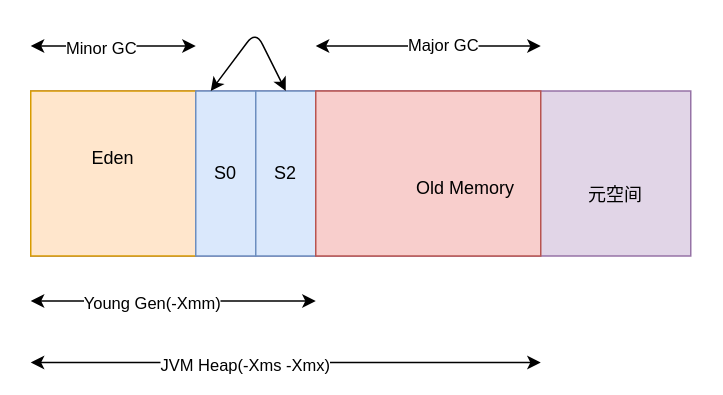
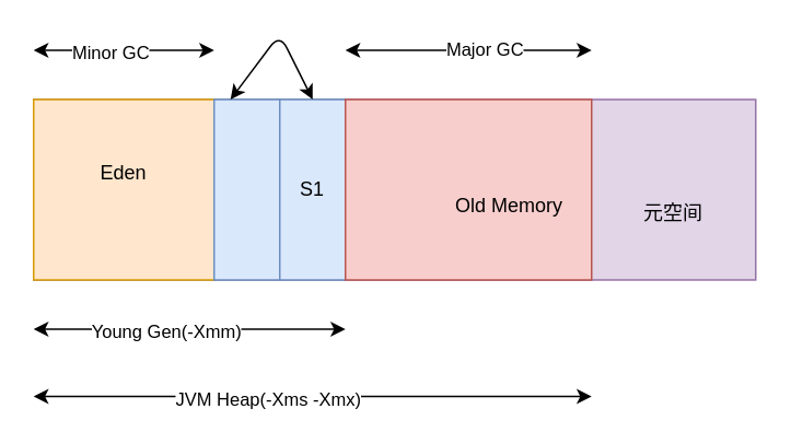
- <mxCell id="7" value="S0" style="text;html=1;strokeColor=none;fillColor=none;align=center;verticalAlign=middle;whiteSpace=wrap;rounded=0;" vertex="1" parent="1"><mxGeometry x="130" y="105" width="40" height="20" as="geometry" /></mxCell>
- <mxCell id="8" value="S2" style="text;html=1;strokeColor=none;fillColor=none;align=center;verticalAlign=middle;whiteSpace=wrap;rounded=0;" vertex="1" parent="1"><mxGeometry x="170" y="105" width="40" height="20" as="geometry" /></mxCell>
+ <mxCell id="8" value="S1" style="text;html=1;strokeColor=none;fillColor=none;align=center;verticalAlign=middle;whiteSpace=wrap;rounded=0;" vertex="1" parent="1"><mxGeometry x="170" y="105" width="40" height="20" as="geometry" /></mxCell>
